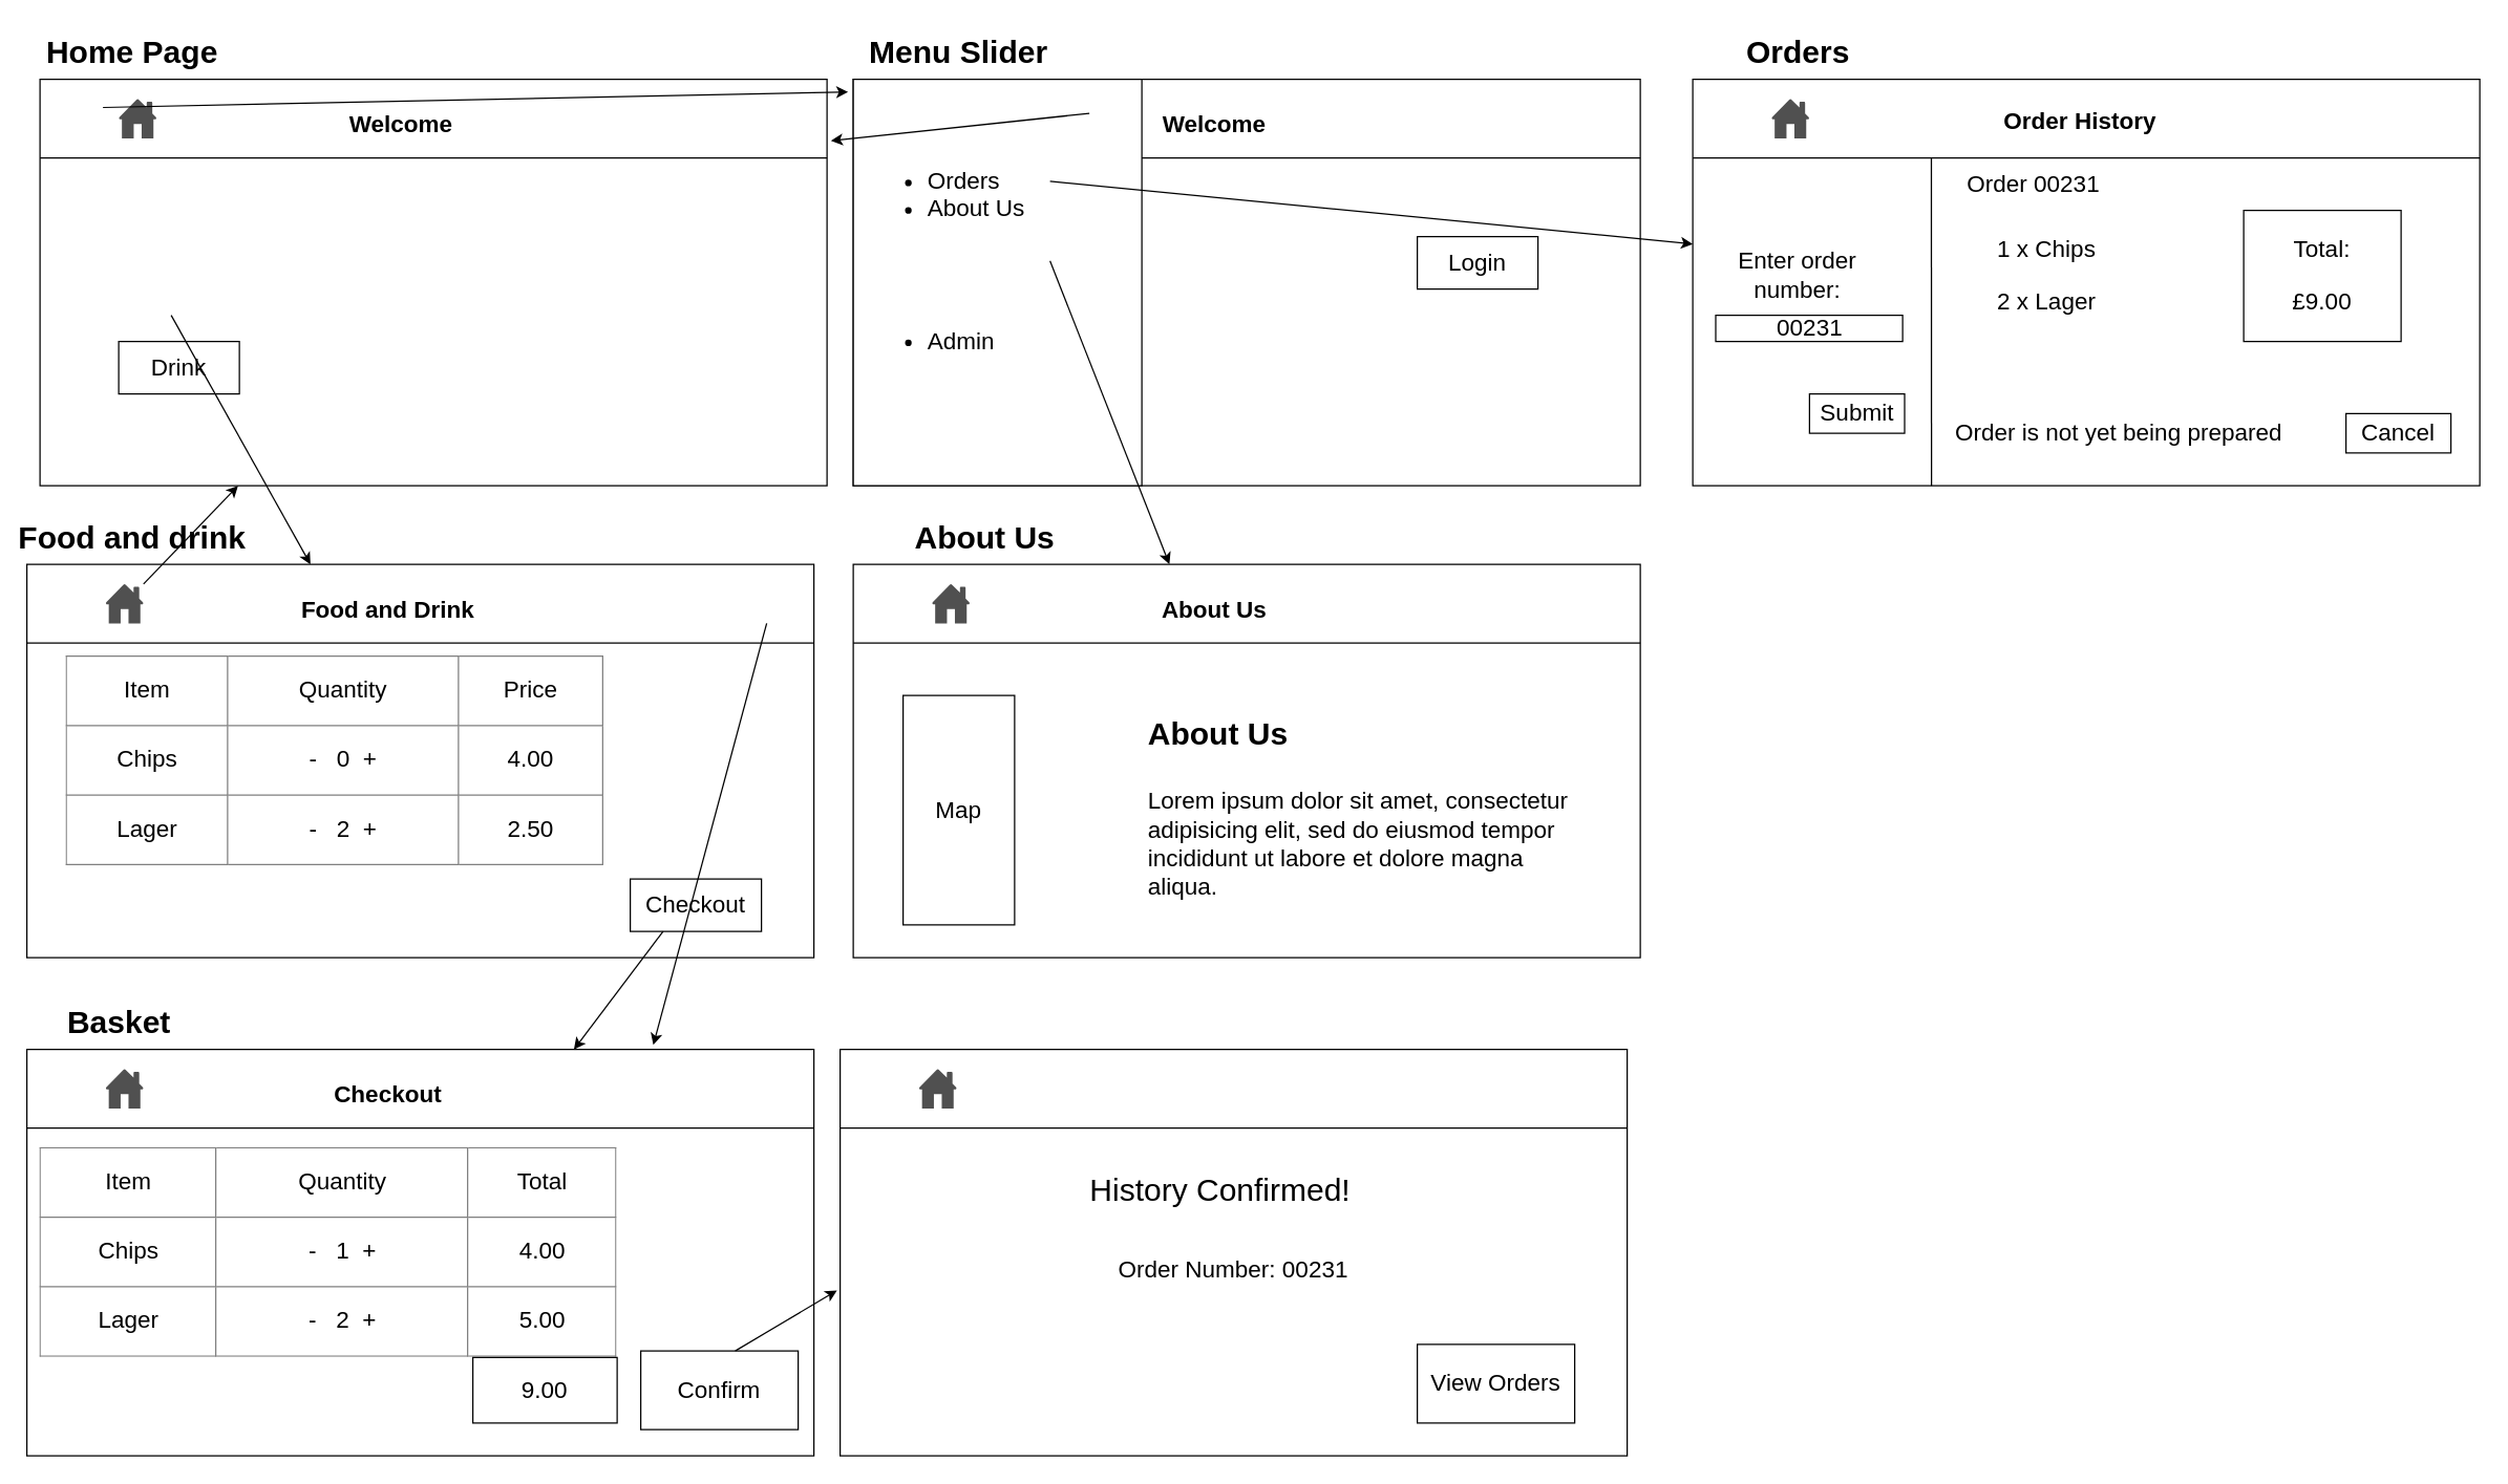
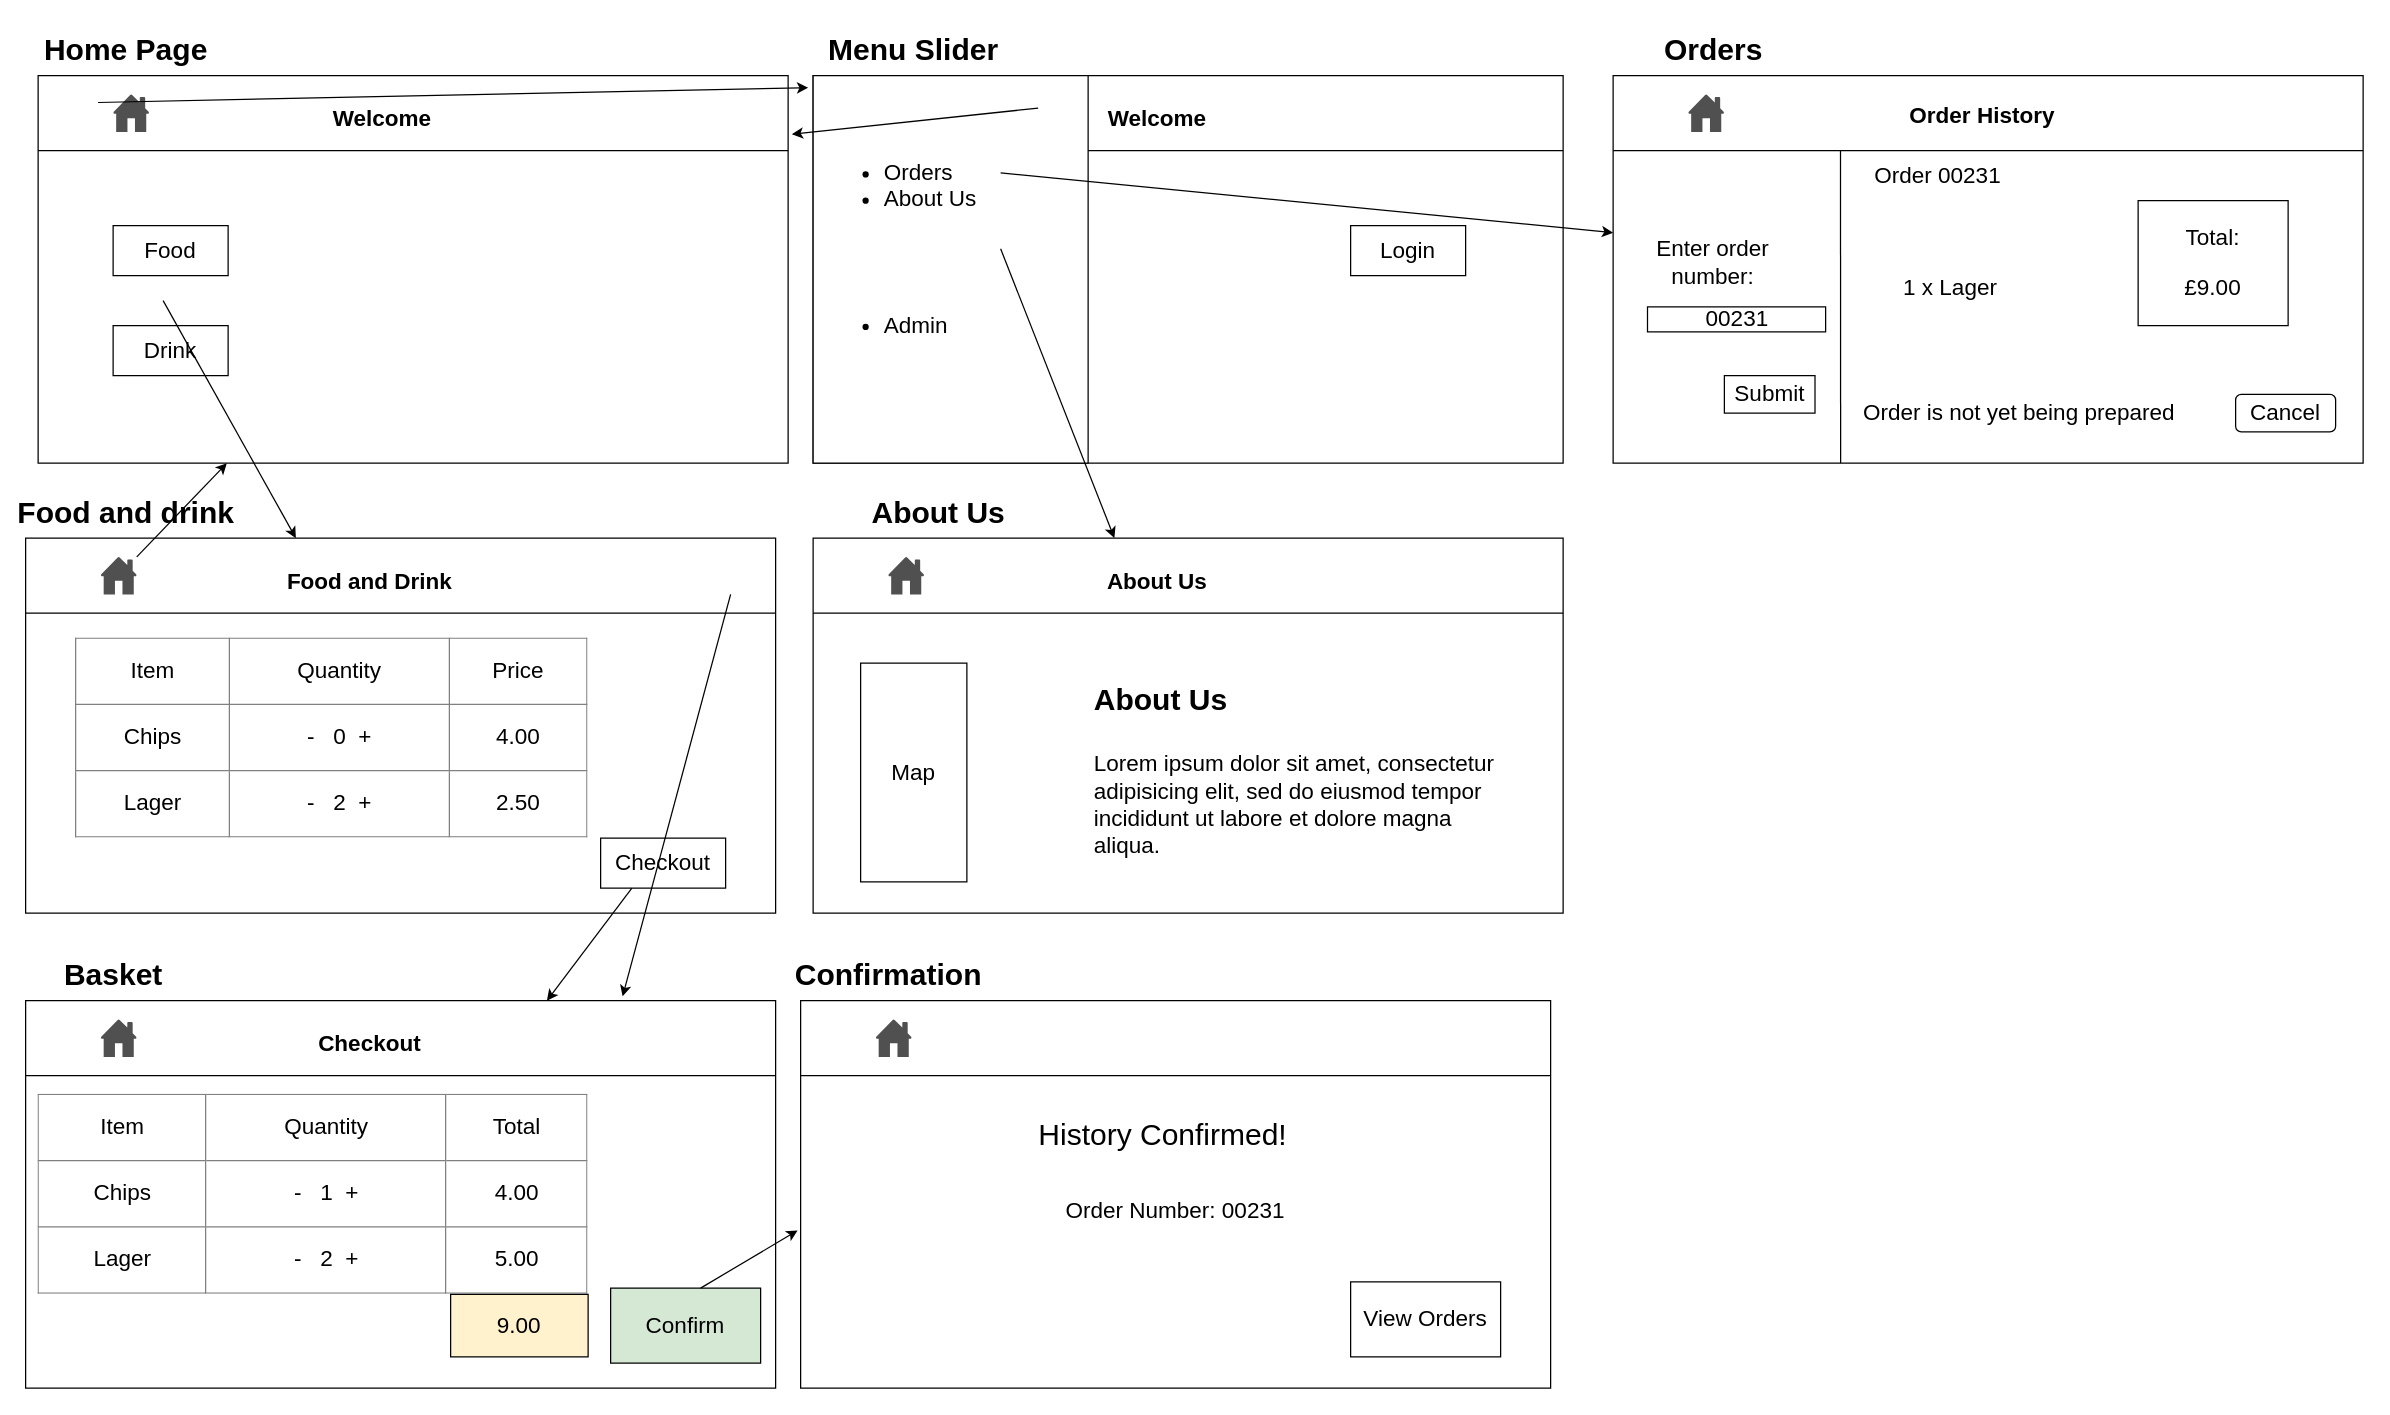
- <mxCell id="71" value="1 x Chips" style="text;html=1;strokeColor=none;fillColor=none;align=center;verticalAlign=middle;whiteSpace=wrap;rounded=0;fontSize=18;" vertex="1" parent="1"><mxGeometry x="1500" y="180" width="120" height="20" as="geometry" /></mxCell>
+ <mxCell id="9" value="Food" style="rounded=0;whiteSpace=wrap;html=1;fontSize=18;" vertex="1" parent="1"><mxGeometry x="90" y="180" width="92" height="40" as="geometry" /></mxCell>
- <mxCell id="72" value="2 x Lager" style="text;html=1;strokeColor=none;fillColor=none;align=center;verticalAlign=middle;whiteSpace=wrap;rounded=0;fontSize=18;" vertex="1" parent="1"><mxGeometry x="1500" y="220" width="120" height="20" as="geometry" /></mxCell>
+ <mxCell id="72" value="1 x Lager" style="text;html=1;strokeColor=none;fillColor=none;align=center;verticalAlign=middle;whiteSpace=wrap;rounded=0;fontSize=18;" vertex="1" parent="1"><mxGeometry x="1500" y="220" width="120" height="20" as="geometry" /></mxCell>
- <mxCell id="67" value="00231" style="rounded=0;whiteSpace=wrap;html=1;fontSize=18;" vertex="1" parent="1"><mxGeometry x="1307.5" y="240" width="142.5" height="20" as="geometry" /></mxCell>
+ <mxCell id="67" value="00231" style="rounded=0;whiteSpace=wrap;html=1;fontSize=18;" vertex="1" parent="1"><mxGeometry x="1317.5" y="245" width="142.5" height="20" as="geometry" /></mxCell>
- <mxCell id="77" value="Cancel" style="rounded=0;whiteSpace=wrap;html=1;fontSize=18;" vertex="1" parent="1"><mxGeometry x="1788" y="315" width="80" height="30" as="geometry" /></mxCell>
+ <mxCell id="77" value="Cancel" style="whiteSpace=wrap;html=1;fontSize=18;rounded=1;" vertex="1" parent="1"><mxGeometry x="1788" y="315" width="80" height="30" as="geometry" /></mxCell>
- <mxCell id="18" value="&lt;table border=&quot;1&quot; width=&quot;100%&quot; style=&quot;width: 100% ; height: 100% ; border-collapse: collapse&quot;&gt;&lt;tbody&gt;&lt;tr&gt;&lt;td align=&quot;center&quot;&gt;Item&lt;br&gt;&lt;/td&gt;&lt;td align=&quot;center&quot;&gt;Quantity&lt;/td&gt;&lt;td align=&quot;center&quot;&gt;Price&lt;br&gt;&lt;/td&gt;&lt;/tr&gt;&lt;tr&gt;&lt;td align=&quot;center&quot;&gt;Chips&lt;br&gt;&lt;/td&gt;&lt;td align=&quot;center&quot;&gt;-&amp;nbsp; &amp;nbsp;0&amp;nbsp; +&lt;/td&gt;&lt;td align=&quot;center&quot;&gt;4.00&lt;/td&gt;&lt;/tr&gt;&lt;tr&gt;&lt;td align=&quot;center&quot;&gt;Lager&lt;br&gt;&lt;/td&gt;&lt;td align=&quot;center&quot;&gt;-&amp;nbsp; &amp;nbsp;2&amp;nbsp; +&lt;/td&gt;&lt;td align=&quot;center&quot;&gt;2.50&lt;br&gt;&lt;/td&gt;&lt;/tr&gt;&lt;/tbody&gt;&lt;/table&gt;" style="text;html=1;strokeColor=none;fillColor=none;overflow=fill;fontSize=18;" vertex="1" parent="1"><mxGeometry x="50" y="500" width="410" height="160" as="geometry" /></mxCell>
+ <mxCell id="18" value="&lt;table border=&quot;1&quot; width=&quot;100%&quot; style=&quot;width: 100% ; height: 100% ; border-collapse: collapse&quot;&gt;&lt;tbody&gt;&lt;tr&gt;&lt;td align=&quot;center&quot;&gt;Item&lt;br&gt;&lt;/td&gt;&lt;td align=&quot;center&quot;&gt;Quantity&lt;/td&gt;&lt;td align=&quot;center&quot;&gt;Price&lt;br&gt;&lt;/td&gt;&lt;/tr&gt;&lt;tr&gt;&lt;td align=&quot;center&quot;&gt;Chips&lt;br&gt;&lt;/td&gt;&lt;td align=&quot;center&quot;&gt;-&amp;nbsp; &amp;nbsp;0&amp;nbsp; +&lt;/td&gt;&lt;td align=&quot;center&quot;&gt;4.00&lt;/td&gt;&lt;/tr&gt;&lt;tr&gt;&lt;td align=&quot;center&quot;&gt;Lager&lt;br&gt;&lt;/td&gt;&lt;td align=&quot;center&quot;&gt;-&amp;nbsp; &amp;nbsp;2&amp;nbsp; +&lt;/td&gt;&lt;td align=&quot;center&quot;&gt;2.50&lt;br&gt;&lt;/td&gt;&lt;/tr&gt;&lt;/tbody&gt;&lt;/table&gt;" style="text;html=1;strokeColor=none;fillColor=none;overflow=fill;fontSize=18;" vertex="1" parent="1"><mxGeometry x="60" y="510" width="410" height="160" as="geometry" /></mxCell>
+ <mxCell id="31" value="Confirmation" style="text;strokeColor=none;fillColor=none;html=1;fontSize=24;fontStyle=1;verticalAlign=middle;align=center;" vertex="1" parent="1"><mxGeometry x="640" y="760" width="140" height="40" as="geometry" /></mxCell>
- <mxCell id="28" value="9.00" style="rounded=0;whiteSpace=wrap;html=1;fontSize=18;" vertex="1" parent="1"><mxGeometry x="360" y="1035" width="110" height="50" as="geometry" /></mxCell>
+ <mxCell id="28" value="9.00" style="rounded=0;whiteSpace=wrap;html=1;fontSize=18;fillColor=#fff2cc;" vertex="1" parent="1"><mxGeometry x="360" y="1035" width="110" height="50" as="geometry" /></mxCell>
- <mxCell id="29" value="Confirm&lt;br&gt;" style="rounded=0;whiteSpace=wrap;html=1;fontSize=18;" vertex="1" parent="1"><mxGeometry x="488" y="1030" width="120" height="60" as="geometry" /></mxCell>
+ <mxCell id="29" value="Confirm&lt;br&gt;" style="rounded=0;whiteSpace=wrap;html=1;fontSize=18;fillColor=#d5e8d4;" vertex="1" parent="1"><mxGeometry x="488" y="1030" width="120" height="60" as="geometry" /></mxCell>
